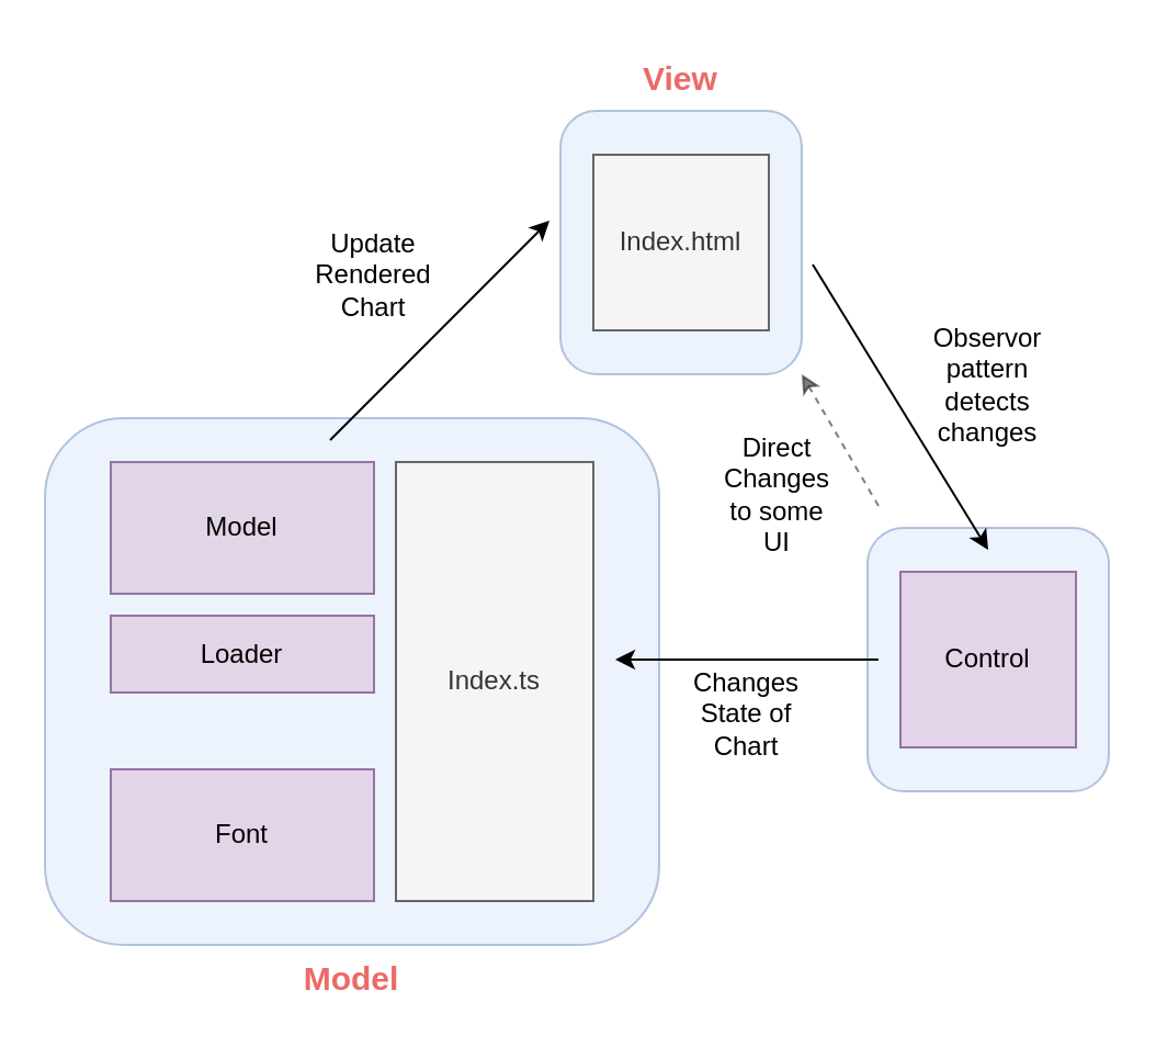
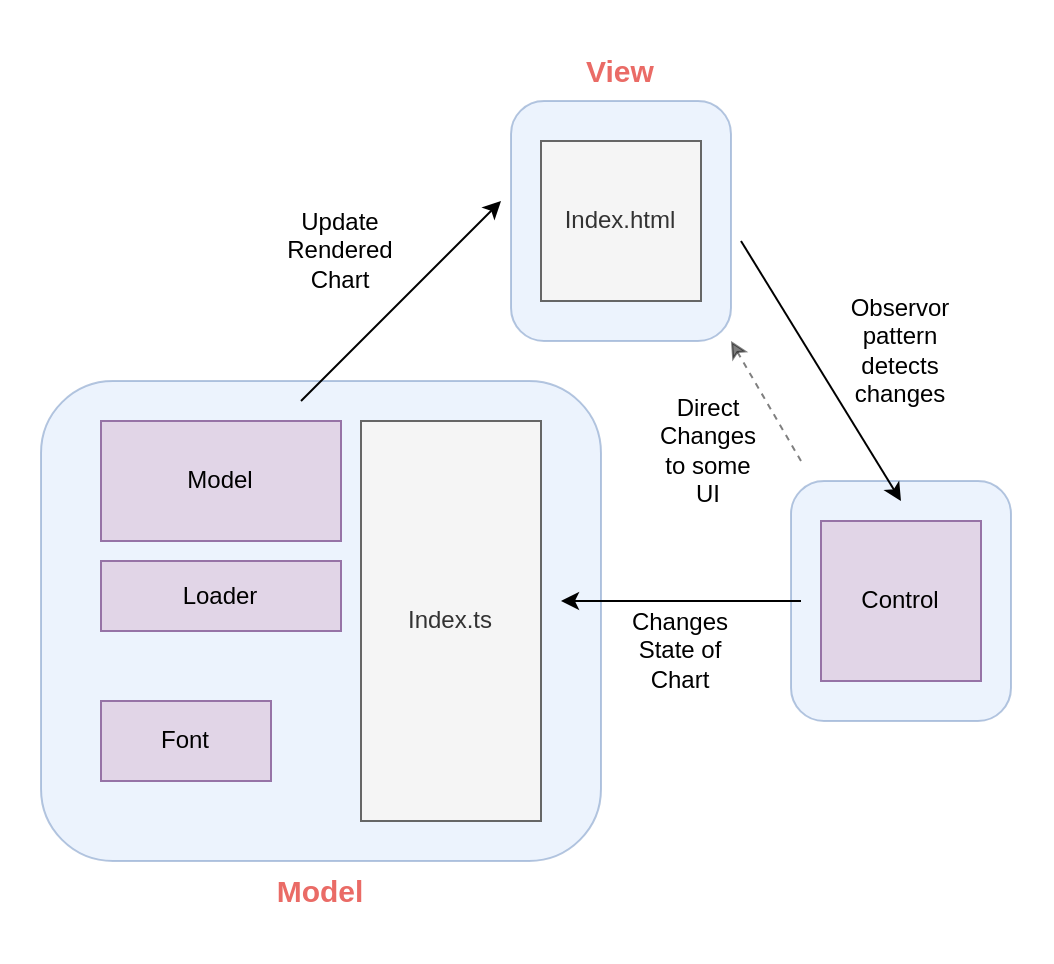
- <mxCell id="9" value="Font" style="rounded=0;whiteSpace=wrap;html=1;fillColor=#e1d5e7;strokeColor=#9673a6;" vertex="1" parent="1"><mxGeometry x="50" y="350" width="120" height="60" as="geometry" /></mxCell>
+ <mxCell id="9" value="Font" style="rounded=0;whiteSpace=wrap;html=1;fillColor=#e1d5e7;strokeColor=#9673a6;" vertex="1" parent="1"><mxGeometry x="50" y="350" width="85" height="40" as="geometry" /></mxCell>
